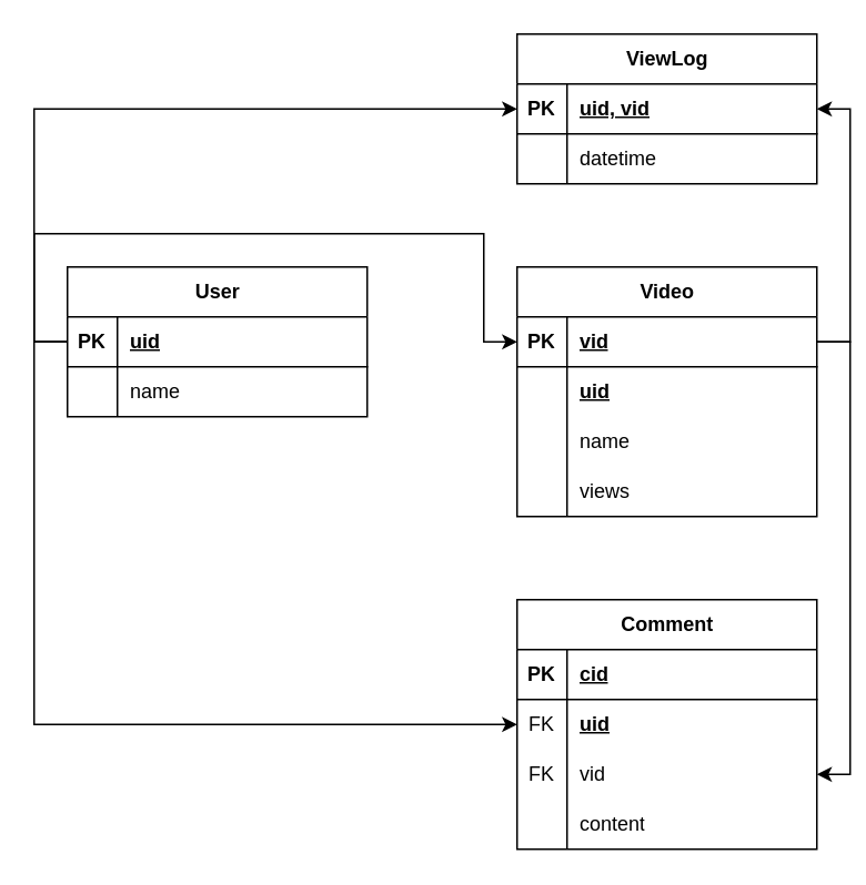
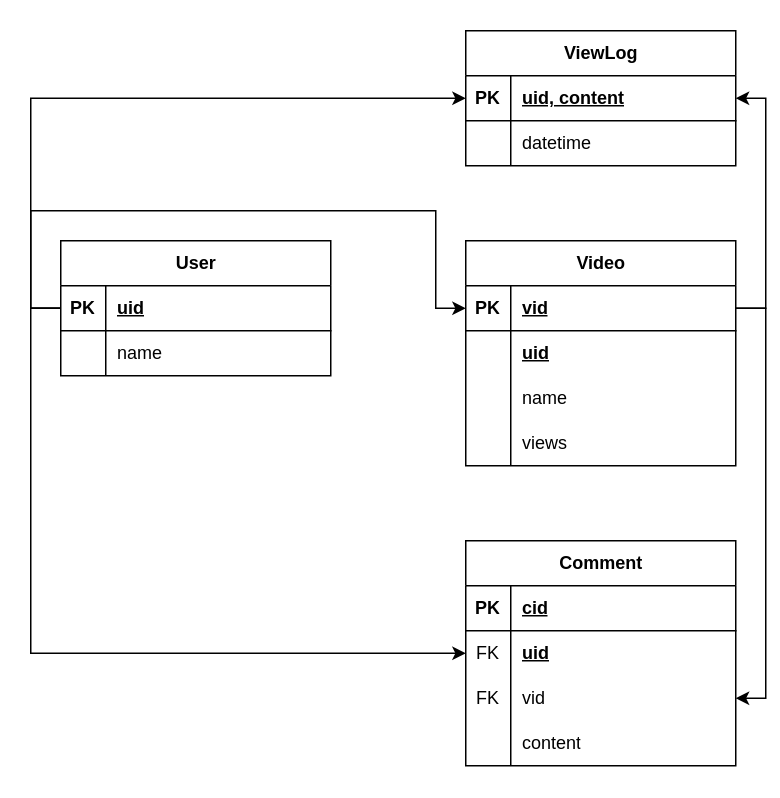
- <mxCell id="38" value="uid, vid" style="shape=partialRectangle;connectable=0;fillColor=none;top=0;left=0;bottom=0;right=0;align=left;spacingLeft=6;fontStyle=5;overflow=hidden;whiteSpace=wrap;html=1;" parent="36" vertex="1"><mxGeometry x="30" width="150" height="30" as="geometry"><mxRectangle width="150" height="30" as="alternateBounds" /></mxGeometry></mxCell>
+ <mxCell id="38" value="uid, content" style="shape=partialRectangle;connectable=0;fillColor=none;top=0;left=0;bottom=0;right=0;align=left;spacingLeft=6;fontStyle=5;overflow=hidden;whiteSpace=wrap;html=1;" parent="36" vertex="1"><mxGeometry x="30" width="150" height="30" as="geometry"><mxRectangle width="150" height="30" as="alternateBounds" /></mxGeometry></mxCell>
